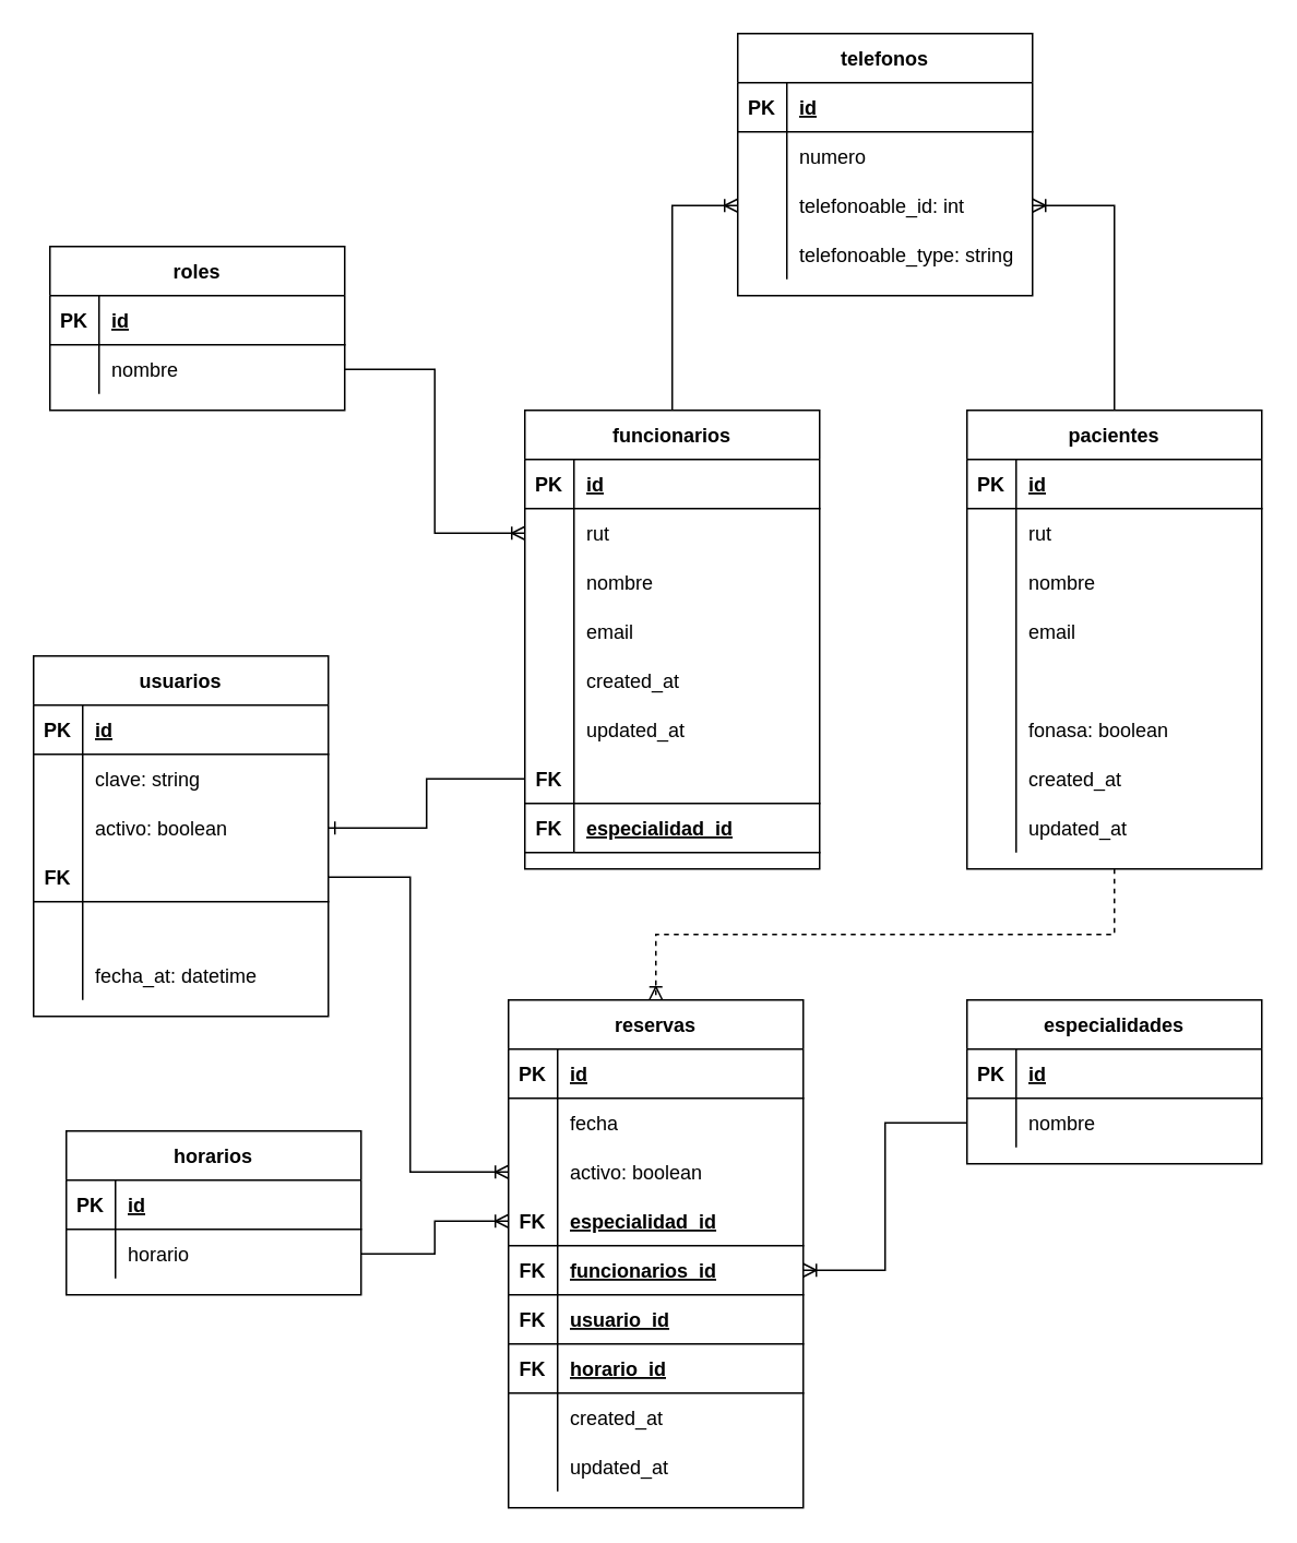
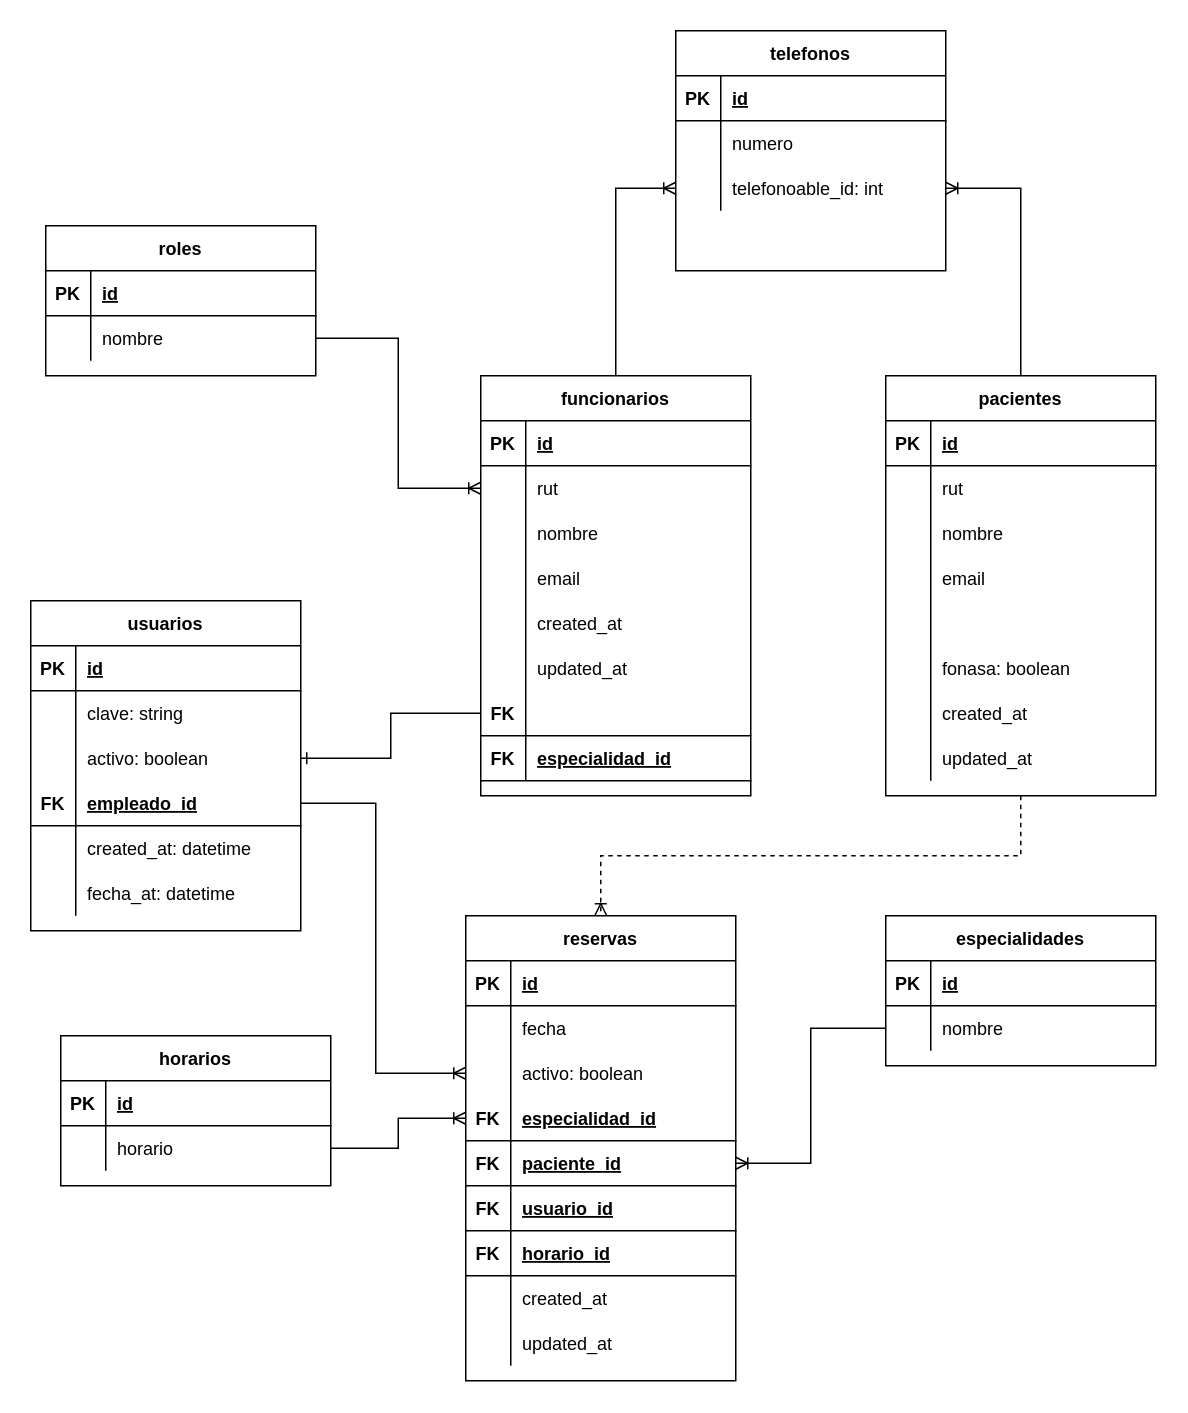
- <mxCell id="138" value="telefonoable_type: string" style="shape=partialRectangle;connectable=0;fillColor=none;top=0;left=0;bottom=0;right=0;align=left;spacingLeft=6;overflow=hidden;" vertex="1" parent="136"><mxGeometry x="30" width="150" height="30" as="geometry"><mxRectangle width="150" height="30" as="alternateBounds" /></mxGeometry></mxCell>
+ <mxCell id="14" value="empleado_id" style="shape=partialRectangle;connectable=0;fillColor=none;top=0;left=0;bottom=0;right=0;align=left;spacingLeft=6;fontStyle=5;overflow=hidden;" vertex="1" parent="12"><mxGeometry x="30" width="150" height="30" as="geometry"><mxRectangle width="150" height="30" as="alternateBounds" /></mxGeometry></mxCell>
+ <mxCell id="17" value="created_at: datetime" style="shape=partialRectangle;connectable=0;fillColor=none;top=0;left=0;bottom=0;right=0;align=left;spacingLeft=6;overflow=hidden;" vertex="1" parent="15"><mxGeometry x="30" width="150" height="30" as="geometry"><mxRectangle width="150" height="30" as="alternateBounds" /></mxGeometry></mxCell>
- <mxCell id="96" value="funcionarios_id" style="shape=partialRectangle;connectable=0;fillColor=none;top=0;left=0;bottom=0;right=0;align=left;spacingLeft=6;fontStyle=5;overflow=hidden;" vertex="1" parent="94"><mxGeometry x="30" width="150" height="30" as="geometry"><mxRectangle width="150" height="30" as="alternateBounds" /></mxGeometry></mxCell>
+ <mxCell id="96" value="paciente_id" style="shape=partialRectangle;connectable=0;fillColor=none;top=0;left=0;bottom=0;right=0;align=left;spacingLeft=6;fontStyle=5;overflow=hidden;" vertex="1" parent="94"><mxGeometry x="30" width="150" height="30" as="geometry"><mxRectangle width="150" height="30" as="alternateBounds" /></mxGeometry></mxCell>
